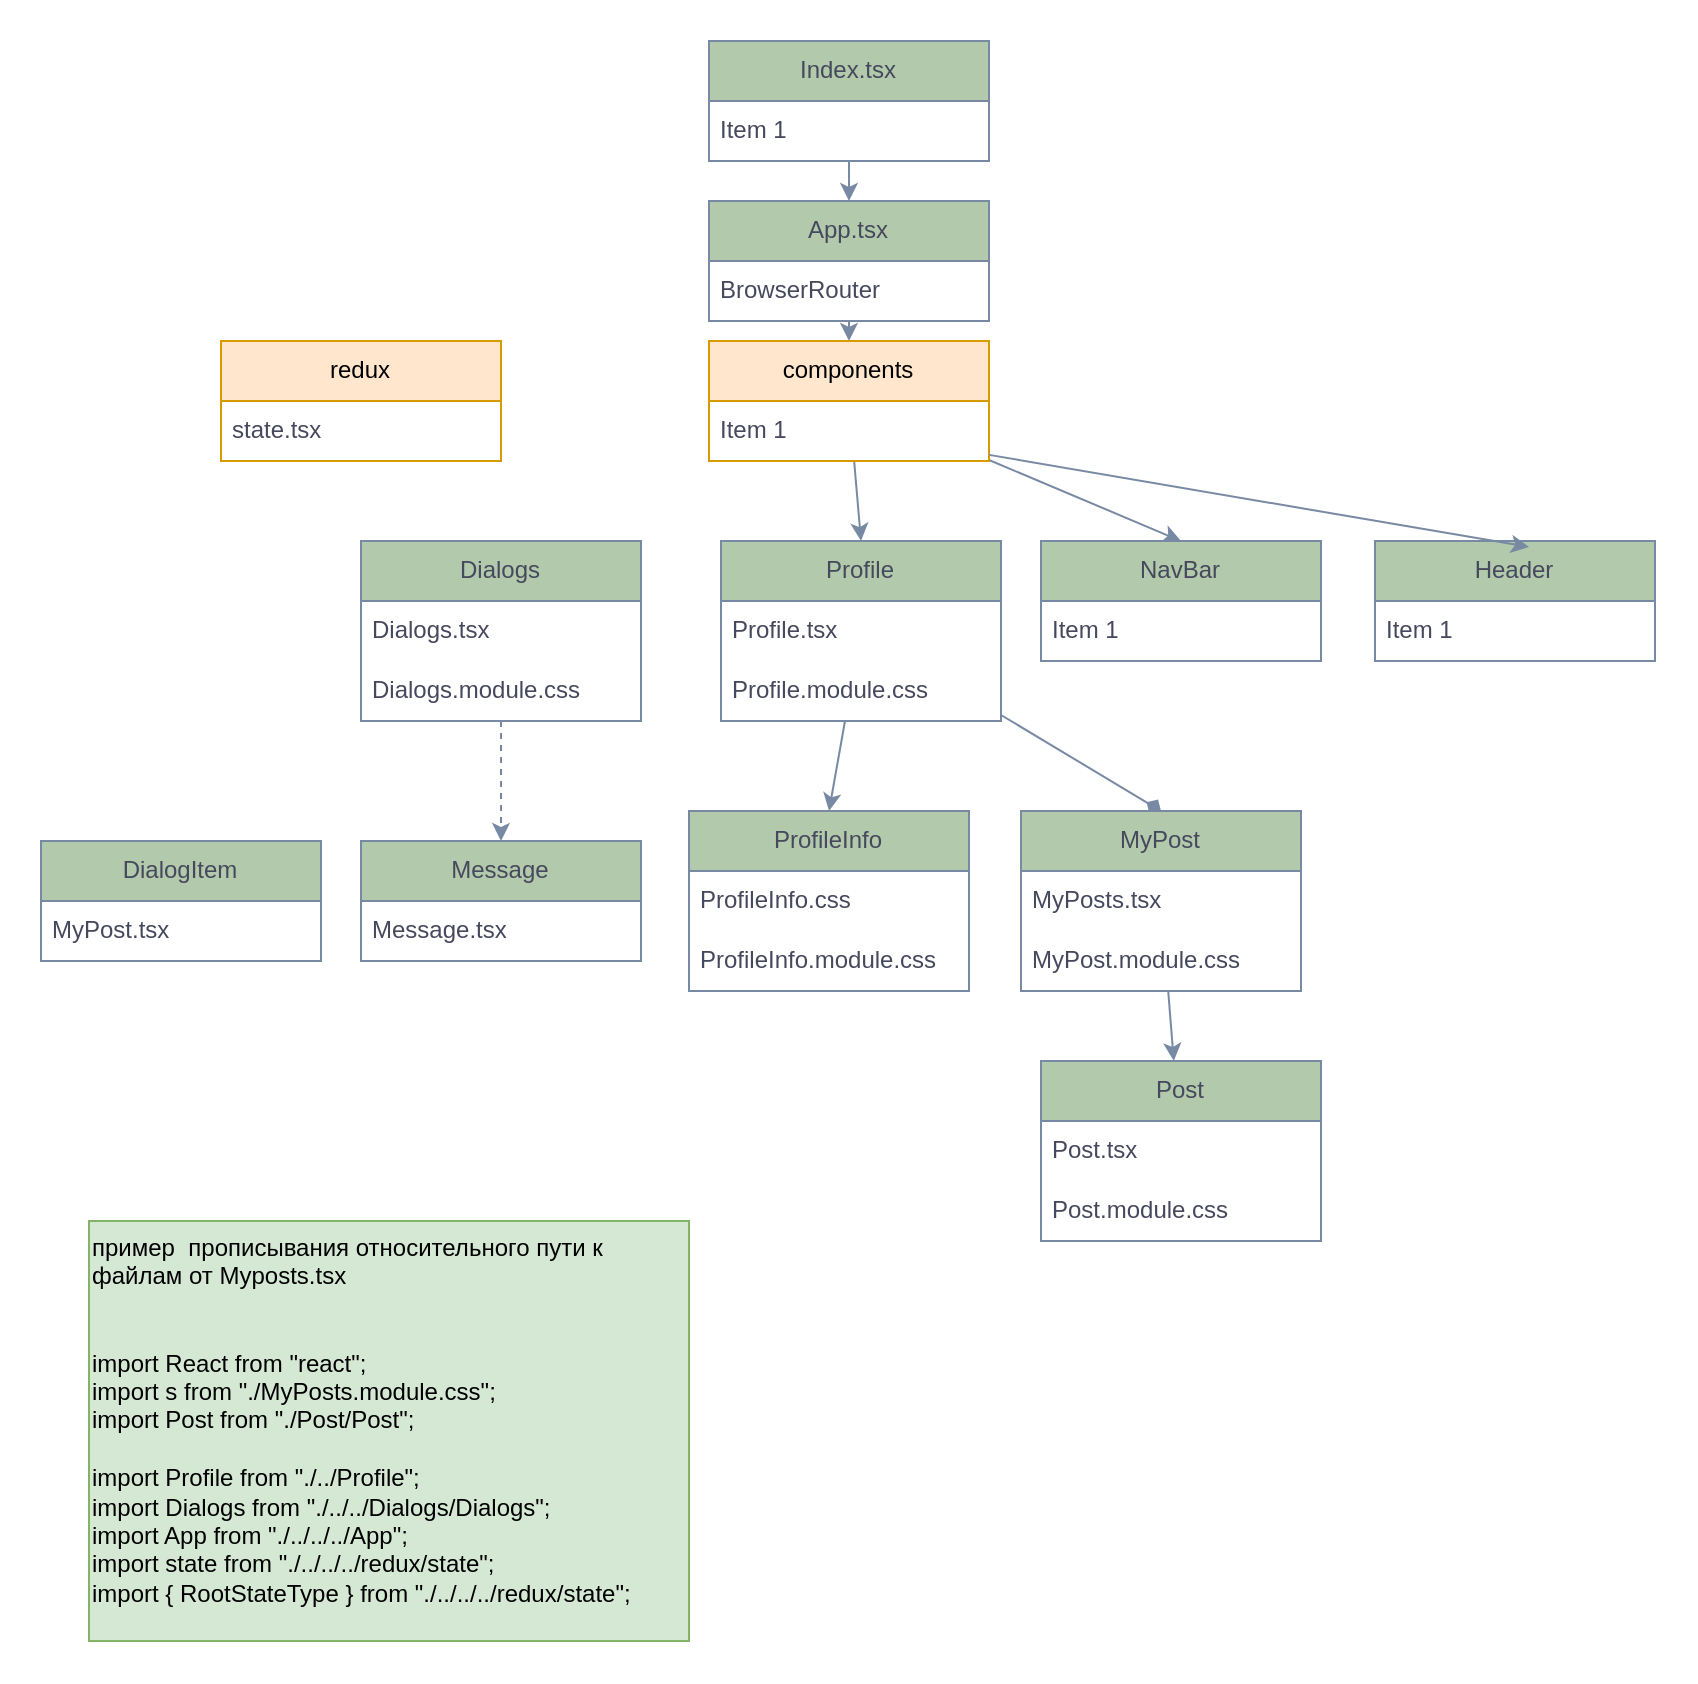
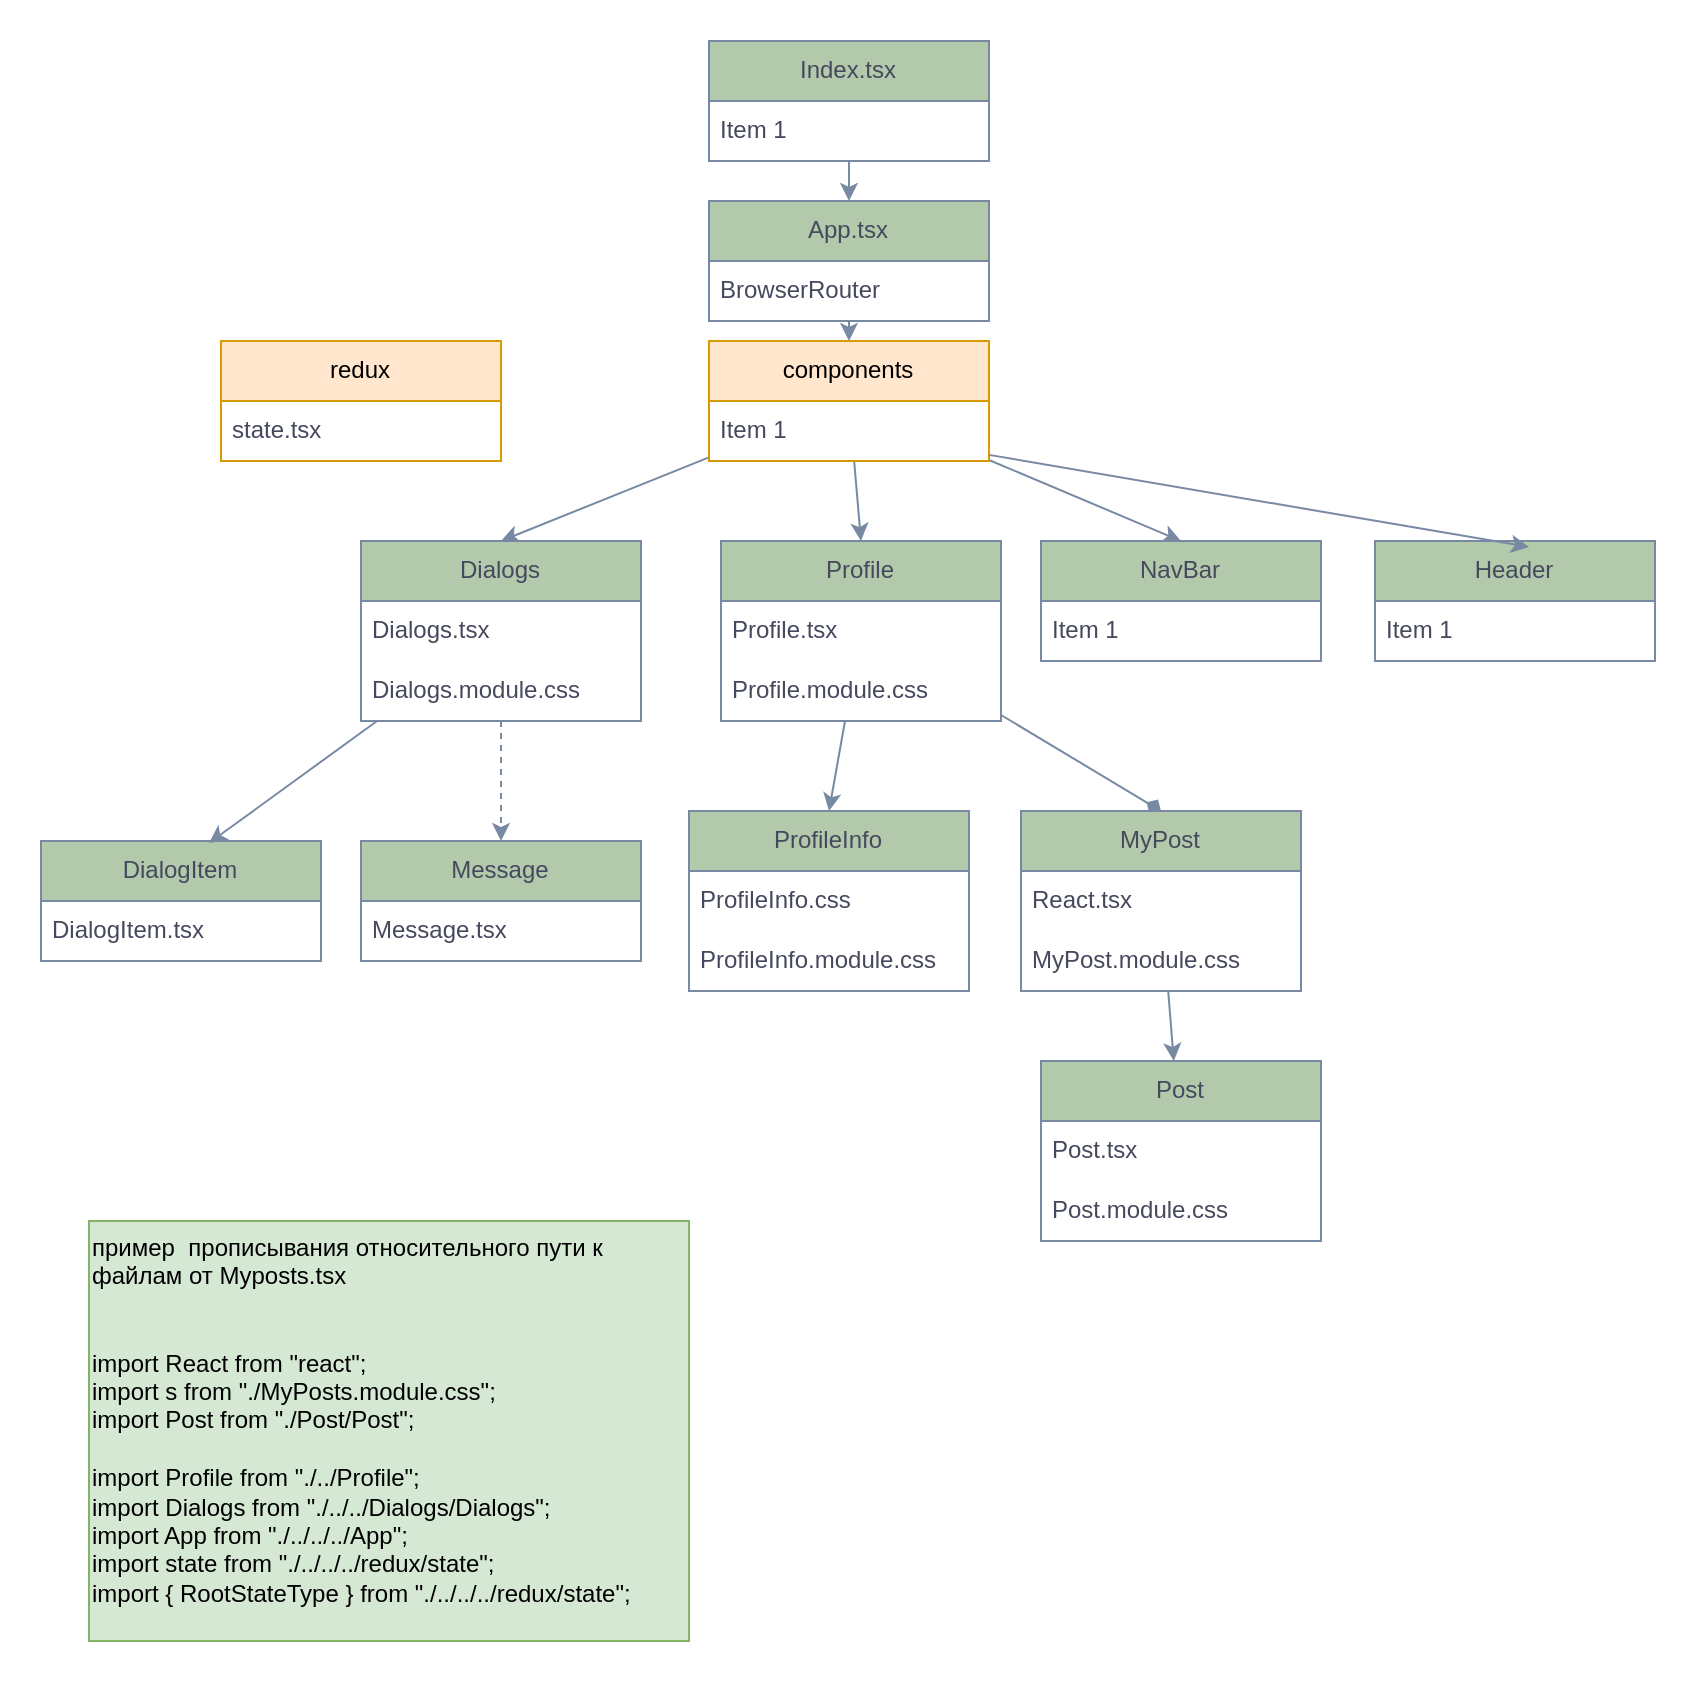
+ <mxCell id="6" style="edgeStyle=none;rounded=0;orthogonalLoop=1;jettySize=auto;html=1;entryX=0.5;entryY=0;entryDx=0;entryDy=0;strokeColor=#788AA3;fontColor=#46495D;fillColor=#B2C9AB;" edge="1" parent="1" source="8" target="16"><mxGeometry relative="1" as="geometry" /></mxCell>
+ <mxCell id="38" style="edgeStyle=none;rounded=0;orthogonalLoop=1;jettySize=auto;html=1;entryX=0.6;entryY=0.017;entryDx=0;entryDy=0;entryPerimeter=0;strokeColor=#788AA3;fontColor=#46495D;fillColor=#B2C9AB;" edge="1" parent="1" source="16" target="23"><mxGeometry relative="1" as="geometry" /></mxCell>
- <mxCell id="32" value="MyPosts.tsx" style="text;strokeColor=none;fillColor=none;align=left;verticalAlign=middle;spacingLeft=4;spacingRight=4;overflow=hidden;points=[[0,0.5],[1,0.5]];portConstraint=eastwest;rotatable=0;whiteSpace=wrap;html=1;labelBackgroundColor=none;fontColor=#46495D;" vertex="1" parent="31"><mxGeometry y="30" width="140" height="30" as="geometry" /></mxCell>
+ <mxCell id="32" value="React.tsx" style="text;strokeColor=none;fillColor=none;align=left;verticalAlign=middle;spacingLeft=4;spacingRight=4;overflow=hidden;points=[[0,0.5],[1,0.5]];portConstraint=eastwest;rotatable=0;whiteSpace=wrap;html=1;labelBackgroundColor=none;fontColor=#46495D;" vertex="1" parent="31"><mxGeometry y="30" width="140" height="30" as="geometry" /></mxCell>
- <mxCell id="24" value="MyPost.tsx" style="text;strokeColor=none;fillColor=none;align=left;verticalAlign=middle;spacingLeft=4;spacingRight=4;overflow=hidden;points=[[0,0.5],[1,0.5]];portConstraint=eastwest;rotatable=0;whiteSpace=wrap;html=1;labelBackgroundColor=none;fontColor=#46495D;" vertex="1" parent="23"><mxGeometry y="30" width="140" height="30" as="geometry" /></mxCell>
+ <mxCell id="24" value="DialogItem.tsx" style="text;strokeColor=none;fillColor=none;align=left;verticalAlign=middle;spacingLeft=4;spacingRight=4;overflow=hidden;points=[[0,0.5],[1,0.5]];portConstraint=eastwest;rotatable=0;whiteSpace=wrap;html=1;labelBackgroundColor=none;fontColor=#46495D;" vertex="1" parent="23"><mxGeometry y="30" width="140" height="30" as="geometry" /></mxCell>
